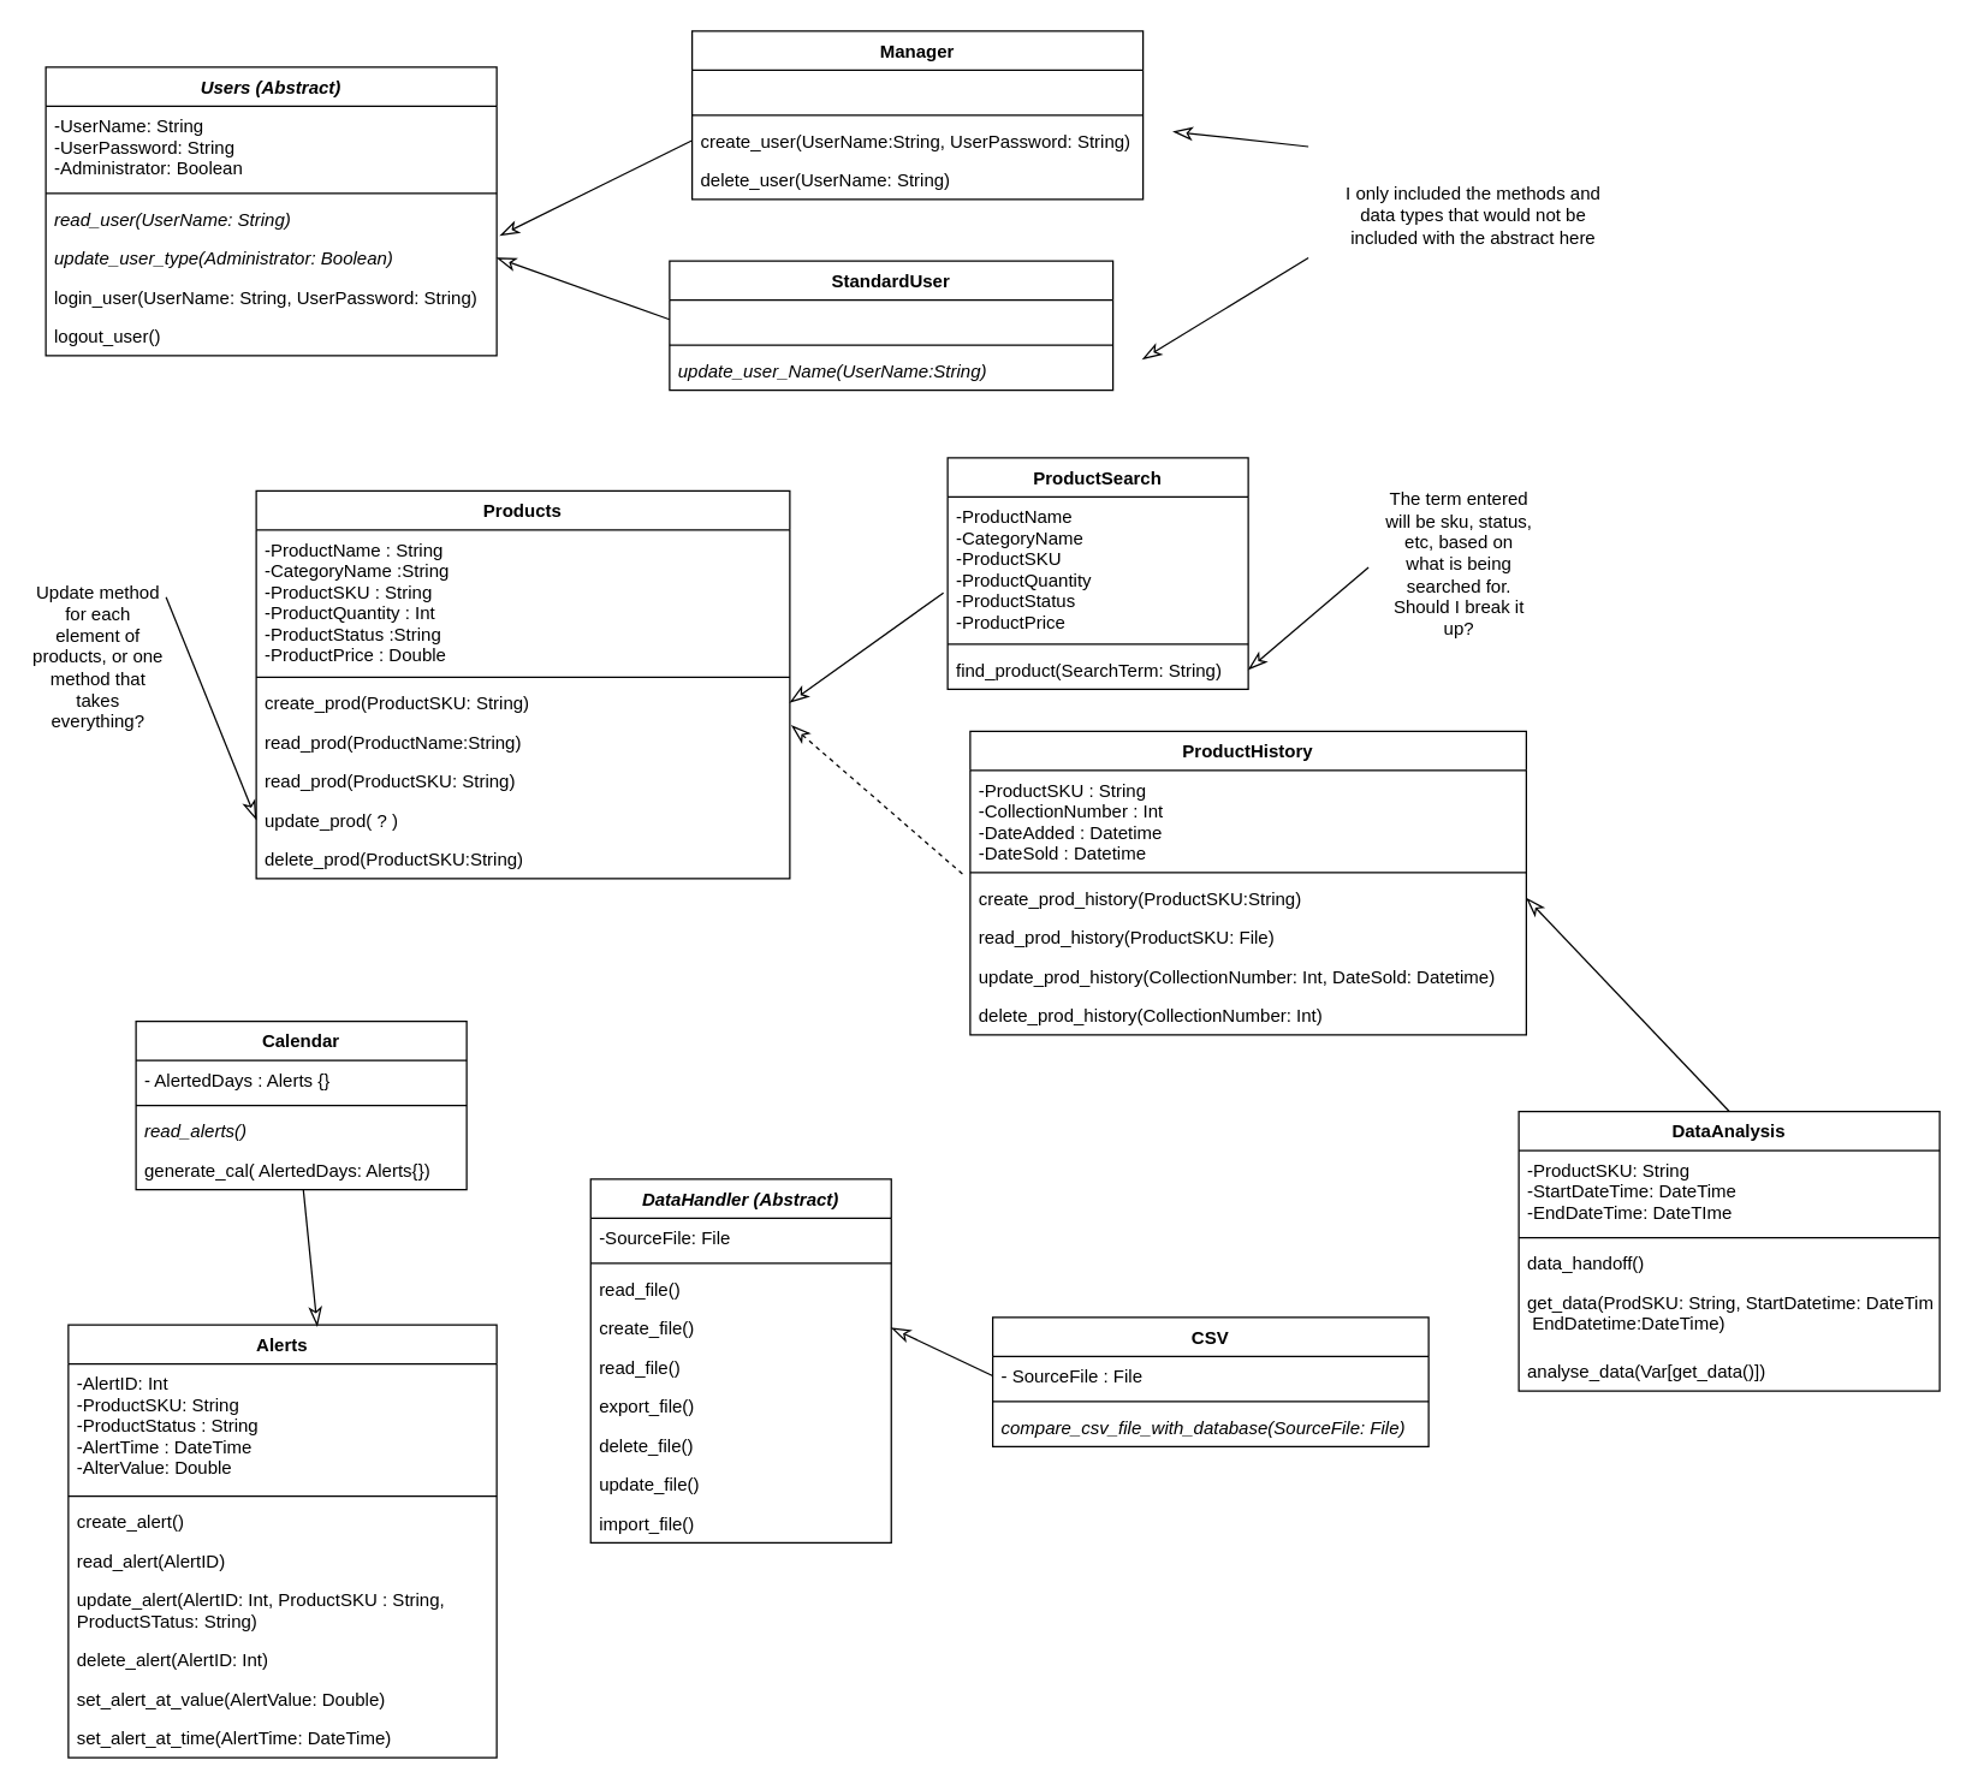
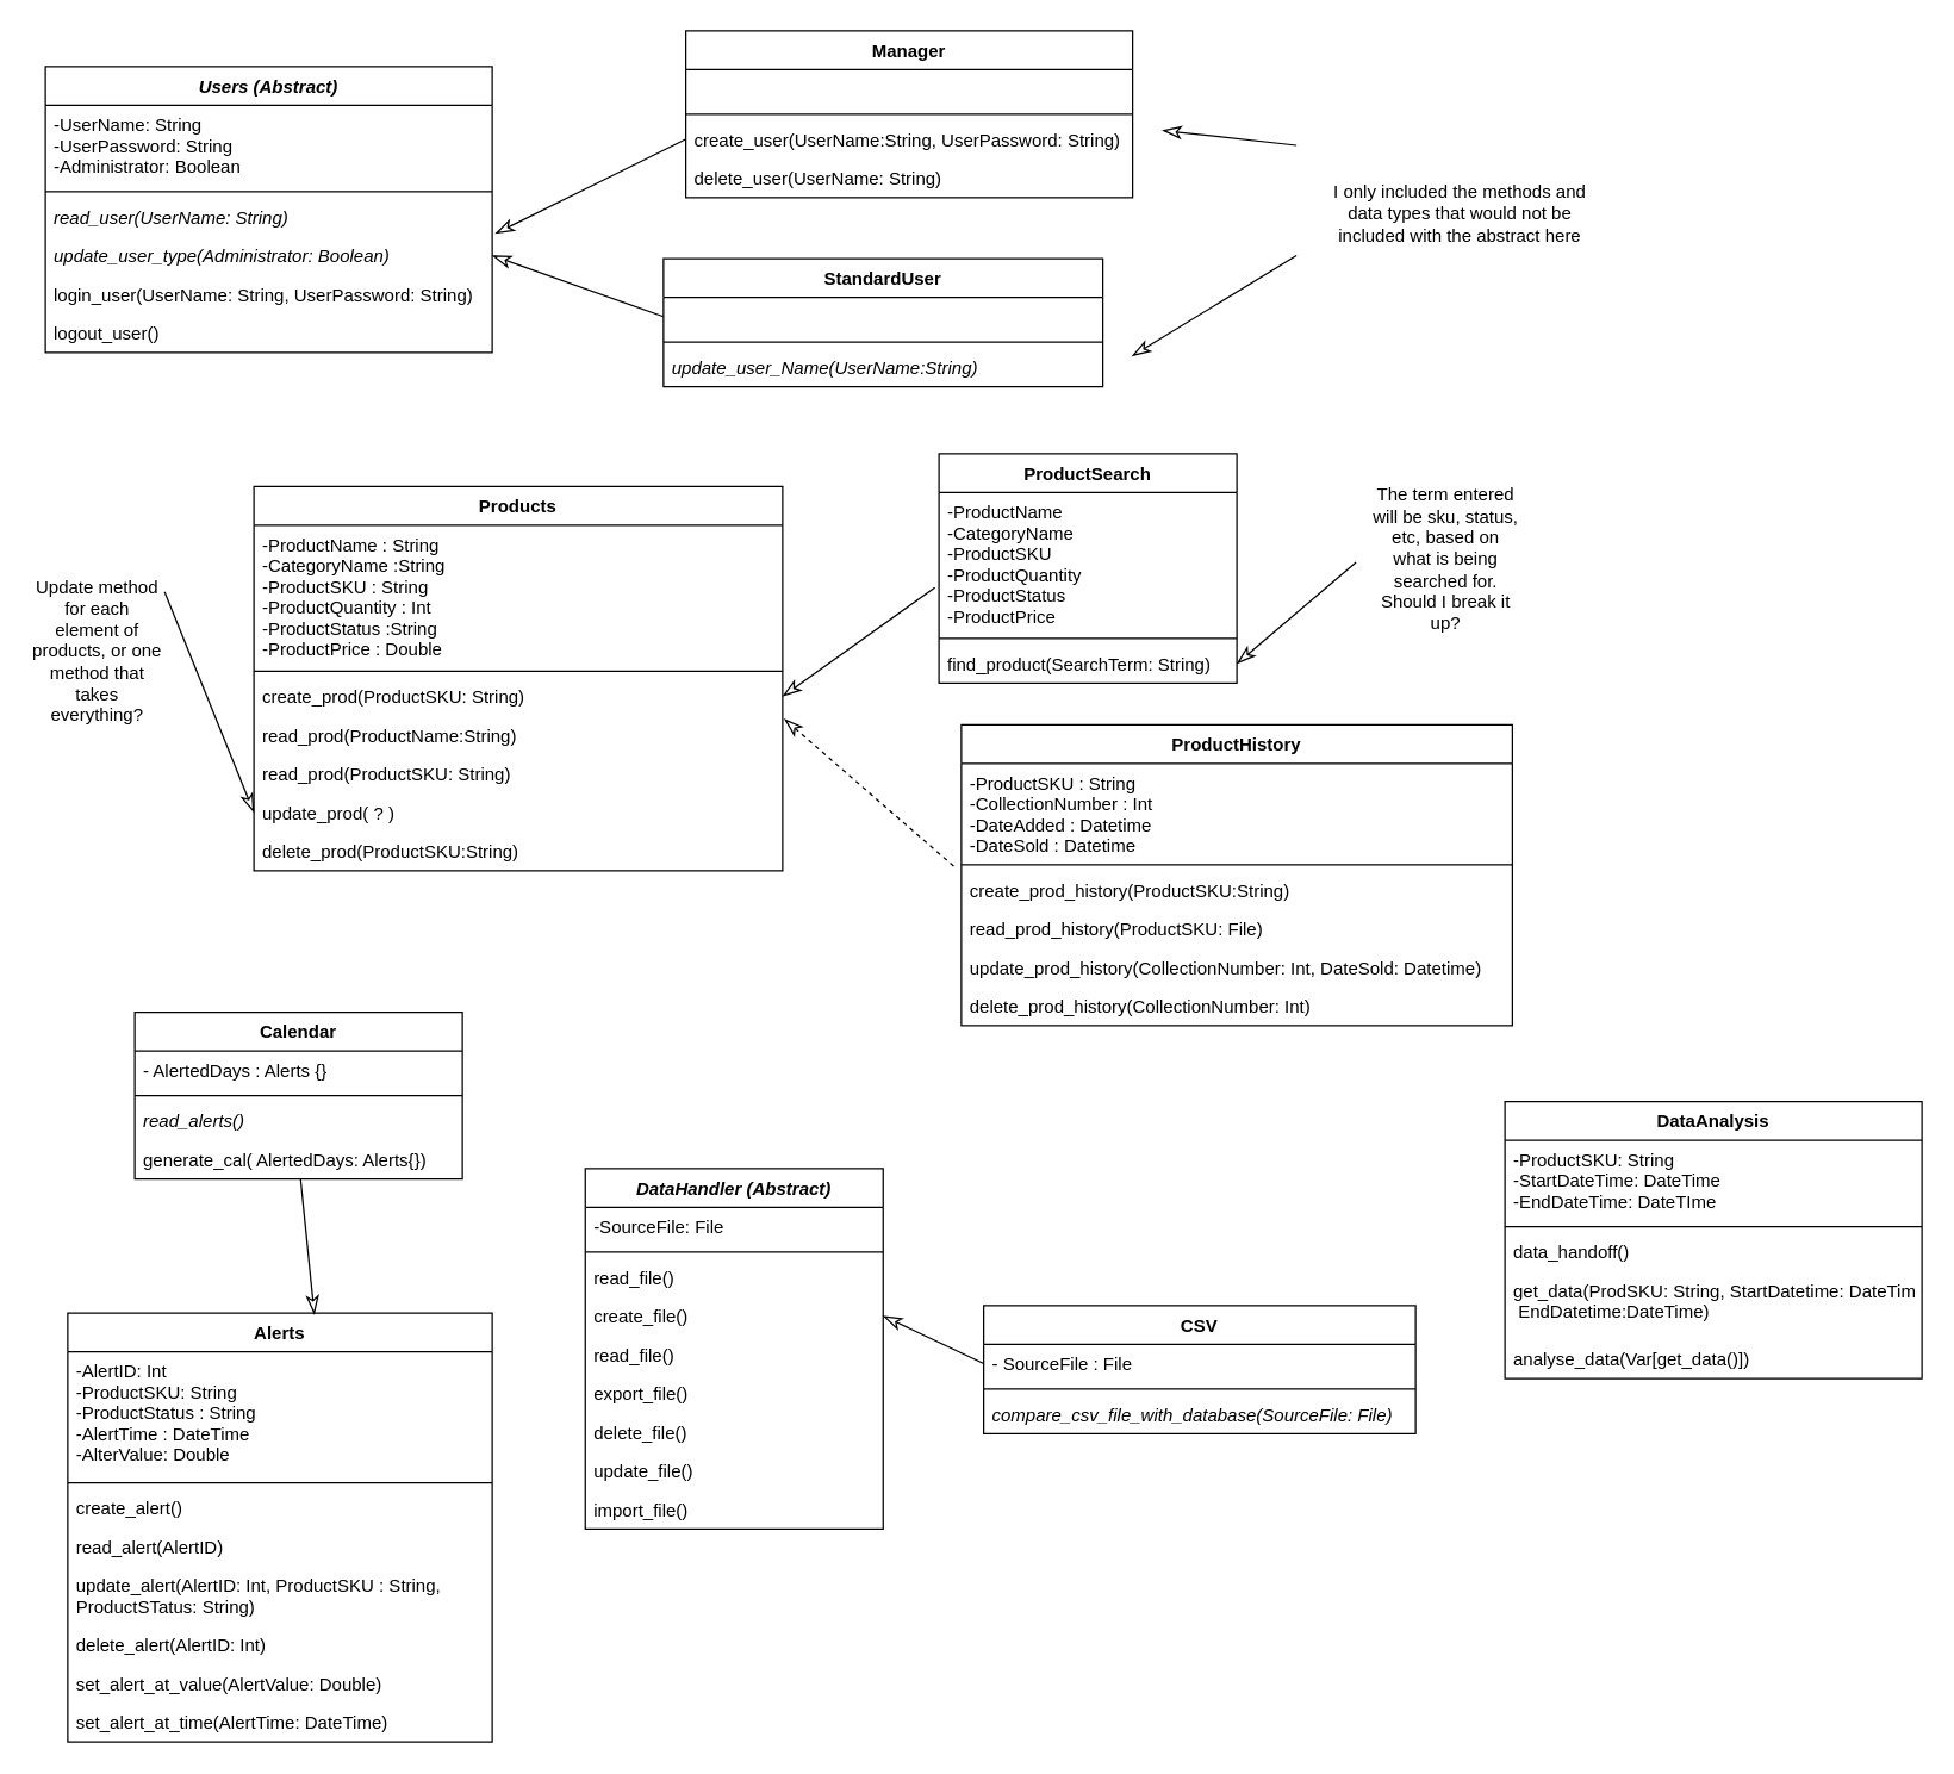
- <mxCell id="84" value="" style="endArrow=classicThin;html=1;entryX=1;entryY=0.5;entryDx=0;entryDy=0;endFill=0;startSize=10;endSize=10;exitX=0.5;exitY=0;exitDx=0;exitDy=0;" edge="1" parent="1" source="2" target="27"><mxGeometry width="50" height="50" relative="1" as="geometry"><mxPoint x="1150.176" y="688" as="sourcePoint" /><mxPoint x="1036.059" y="589.176" as="targetPoint" /></mxGeometry></mxCell>
